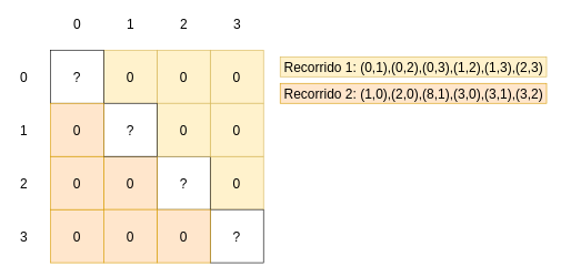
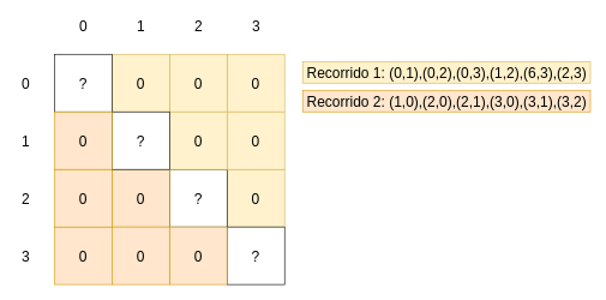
- <mxCell id="26" value="Recorrido 1: (0,1),(0,2),(0,3),(1,2),(1,3),(2,3)" style="text;html=1;align=center;verticalAlign=middle;resizable=0;points=[];autosize=1;fontSize=20;fillColor=#fff2cc;strokeColor=#d6b656;" vertex="1" parent="1"><mxGeometry x="420" y="85" width="400" height="30" as="geometry" /></mxCell>
+ <mxCell id="26" value="Recorrido 1: (0,1),(0,2),(0,3),(1,2),(6,3),(2,3)" style="text;html=1;align=center;verticalAlign=middle;resizable=0;points=[];autosize=1;fontSize=20;fillColor=#fff2cc;strokeColor=#d6b656;" vertex="1" parent="1"><mxGeometry x="420" y="85" width="400" height="30" as="geometry" /></mxCell>
- <mxCell id="27" value="Recorrido 2: (1,0),(2,0),(8,1),(3,0),(3,1),(3,2)" style="text;html=1;align=center;verticalAlign=middle;resizable=0;points=[];autosize=1;fontSize=20;fillColor=#ffe6cc;strokeColor=#d79b00;" vertex="1" parent="1"><mxGeometry x="420" y="125" width="400" height="30" as="geometry" /></mxCell>
+ <mxCell id="27" value="Recorrido 2: (1,0),(2,0),(2,1),(3,0),(3,1),(3,2)" style="text;html=1;align=center;verticalAlign=middle;resizable=0;points=[];autosize=1;fontSize=20;fillColor=#ffe6cc;strokeColor=#d79b00;" vertex="1" parent="1"><mxGeometry x="420" y="125" width="400" height="30" as="geometry" /></mxCell>
